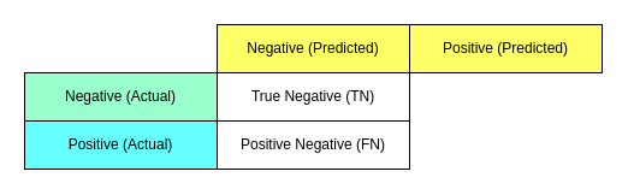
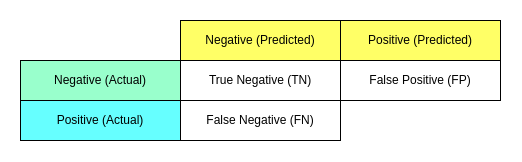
+ <mxCell id="3" value="False Positive (FP)" style="rounded=0;whiteSpace=wrap;html=1;" vertex="1" parent="1"><mxGeometry x="340" y="60" width="160" height="40" as="geometry" /></mxCell>
- <mxCell id="4" value="Positive Negative (FN)" style="rounded=0;whiteSpace=wrap;html=1;" vertex="1" parent="1"><mxGeometry x="180" y="100" width="160" height="40" as="geometry" /></mxCell>
+ <mxCell id="4" value="False Negative (FN)" style="rounded=0;whiteSpace=wrap;html=1;" vertex="1" parent="1"><mxGeometry x="180" y="100" width="160" height="40" as="geometry" /></mxCell>
